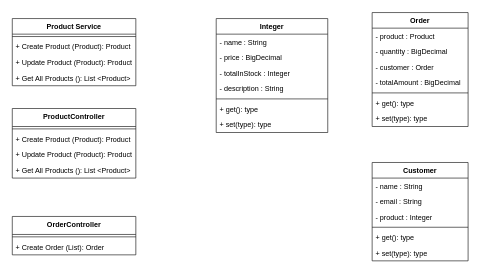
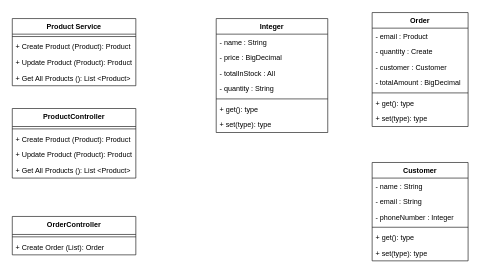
- <mxCell id="16" value="- product : Product" style="text;strokeColor=none;fillColor=none;align=left;verticalAlign=top;spacingLeft=4;spacingRight=4;overflow=hidden;rotatable=0;points=[[0,0.5],[1,0.5]];portConstraint=eastwest;" vertex="1" parent="15"><mxGeometry y="26" width="160" height="26" as="geometry" /></mxCell>
+ <mxCell id="16" value="- email : Product" style="text;strokeColor=none;fillColor=none;align=left;verticalAlign=top;spacingLeft=4;spacingRight=4;overflow=hidden;rotatable=0;points=[[0,0.5],[1,0.5]];portConstraint=eastwest;" vertex="1" parent="15"><mxGeometry y="26" width="160" height="26" as="geometry" /></mxCell>
- <mxCell id="17" value="- quantity : BigDecimal" style="text;strokeColor=none;fillColor=none;align=left;verticalAlign=top;spacingLeft=4;spacingRight=4;overflow=hidden;rotatable=0;points=[[0,0.5],[1,0.5]];portConstraint=eastwest;" vertex="1" parent="15"><mxGeometry y="52" width="160" height="26" as="geometry" /></mxCell>
+ <mxCell id="17" value="- quantity : Create" style="text;strokeColor=none;fillColor=none;align=left;verticalAlign=top;spacingLeft=4;spacingRight=4;overflow=hidden;rotatable=0;points=[[0,0.5],[1,0.5]];portConstraint=eastwest;" vertex="1" parent="15"><mxGeometry y="52" width="160" height="26" as="geometry" /></mxCell>
- <mxCell id="18" value="- customer : Order" style="text;strokeColor=none;fillColor=none;align=left;verticalAlign=top;spacingLeft=4;spacingRight=4;overflow=hidden;rotatable=0;points=[[0,0.5],[1,0.5]];portConstraint=eastwest;" vertex="1" parent="15"><mxGeometry y="78" width="160" height="26" as="geometry" /></mxCell>
+ <mxCell id="18" value="- customer : Customer" style="text;strokeColor=none;fillColor=none;align=left;verticalAlign=top;spacingLeft=4;spacingRight=4;overflow=hidden;rotatable=0;points=[[0,0.5],[1,0.5]];portConstraint=eastwest;" vertex="1" parent="15"><mxGeometry y="78" width="160" height="26" as="geometry" /></mxCell>
- <mxCell id="10" value="- totalInStock : Integer" style="text;strokeColor=none;fillColor=none;align=left;verticalAlign=top;spacingLeft=4;spacingRight=4;overflow=hidden;rotatable=0;points=[[0,0.5],[1,0.5]];portConstraint=eastwest;" vertex="1" parent="7"><mxGeometry y="78" width="186" height="26" as="geometry" /></mxCell>
+ <mxCell id="10" value="- totalInStock : All" style="text;strokeColor=none;fillColor=none;align=left;verticalAlign=top;spacingLeft=4;spacingRight=4;overflow=hidden;rotatable=0;points=[[0,0.5],[1,0.5]];portConstraint=eastwest;" vertex="1" parent="7"><mxGeometry y="78" width="186" height="26" as="geometry" /></mxCell>
- <mxCell id="11" value="- description : String" style="text;strokeColor=none;fillColor=none;align=left;verticalAlign=top;spacingLeft=4;spacingRight=4;overflow=hidden;rotatable=0;points=[[0,0.5],[1,0.5]];portConstraint=eastwest;" vertex="1" parent="7"><mxGeometry y="104" width="186" height="26" as="geometry" /></mxCell>
+ <mxCell id="11" value="- quantity : String" style="text;strokeColor=none;fillColor=none;align=left;verticalAlign=top;spacingLeft=4;spacingRight=4;overflow=hidden;rotatable=0;points=[[0,0.5],[1,0.5]];portConstraint=eastwest;" vertex="1" parent="7"><mxGeometry y="104" width="186" height="26" as="geometry" /></mxCell>
- <mxCell id="34" value="- product : Integer" style="text;strokeColor=none;fillColor=none;align=left;verticalAlign=top;spacingLeft=4;spacingRight=4;overflow=hidden;rotatable=0;points=[[0,0.5],[1,0.5]];portConstraint=eastwest;" vertex="1" parent="31"><mxGeometry y="78" width="160" height="26" as="geometry" /></mxCell>
+ <mxCell id="34" value="- phoneNumber : Integer" style="text;strokeColor=none;fillColor=none;align=left;verticalAlign=top;spacingLeft=4;spacingRight=4;overflow=hidden;rotatable=0;points=[[0,0.5],[1,0.5]];portConstraint=eastwest;" vertex="1" parent="31"><mxGeometry y="78" width="160" height="26" as="geometry" /></mxCell>
